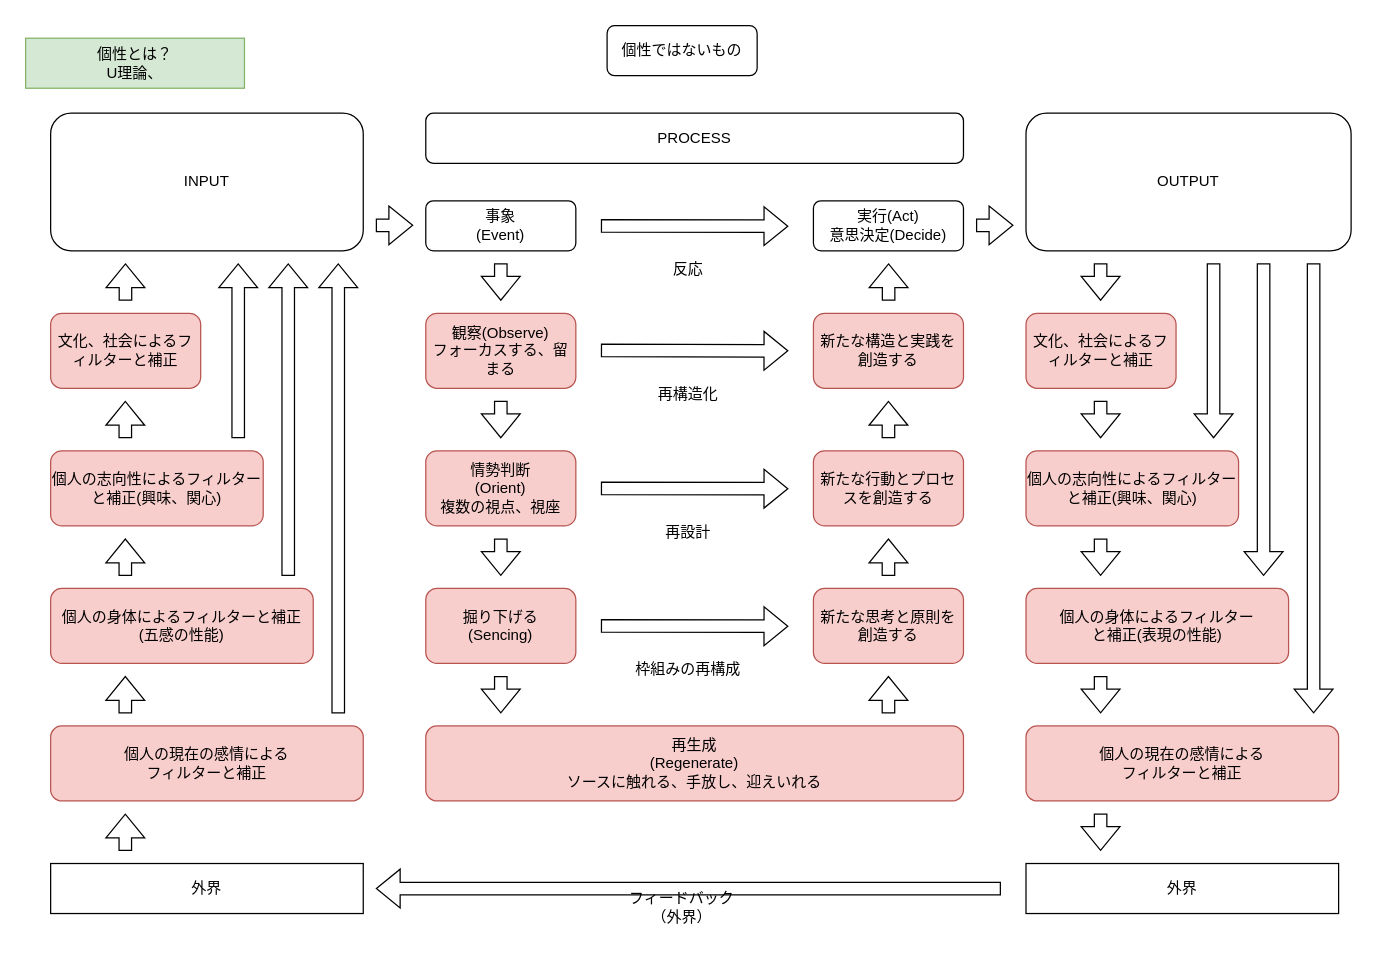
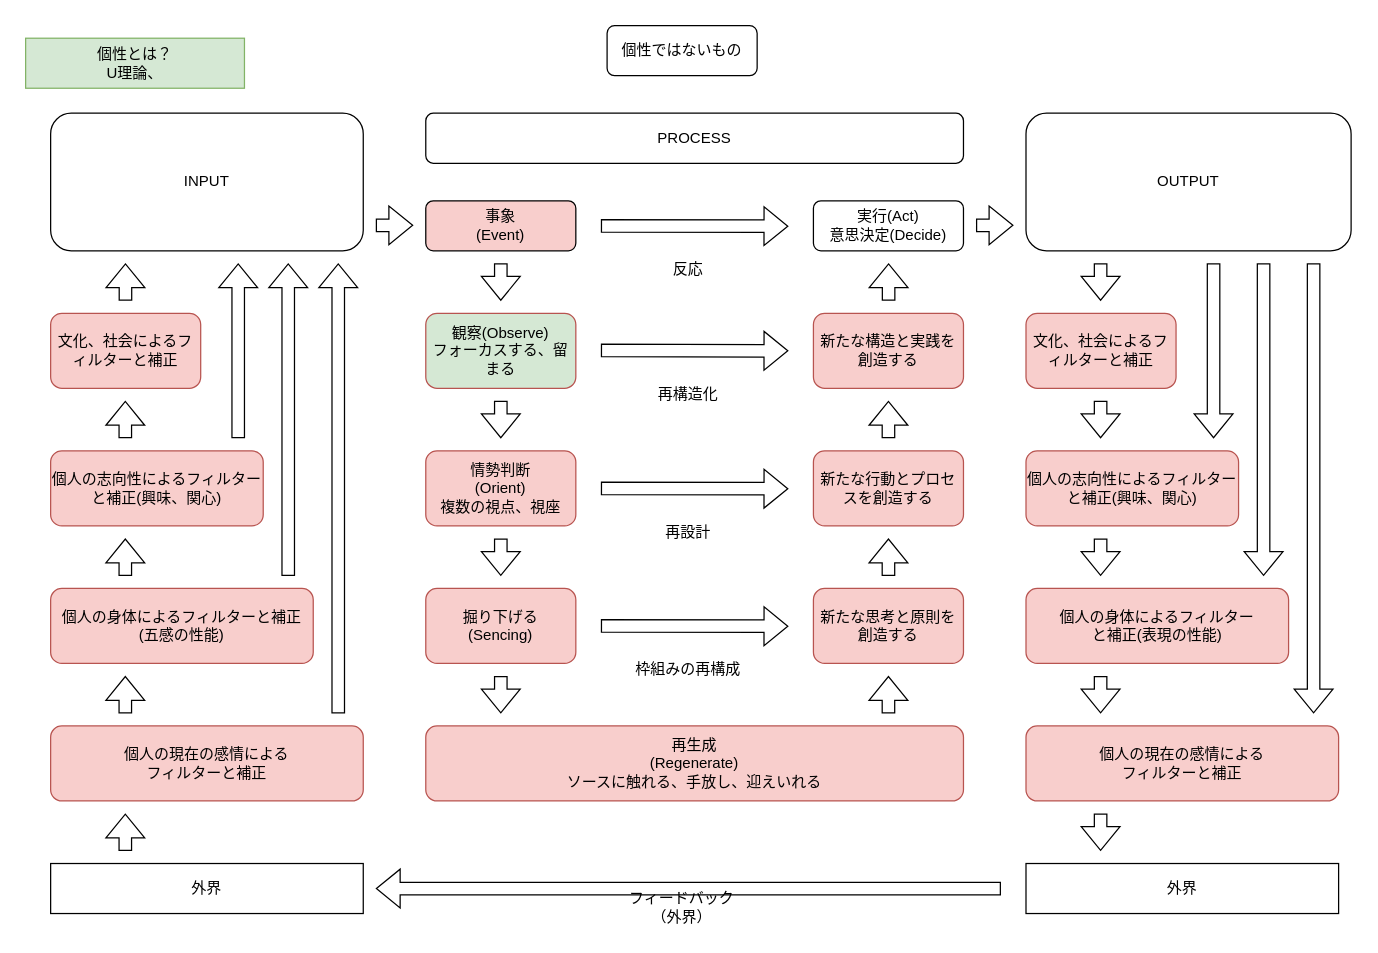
- <mxCell id="53" value="事象&lt;div&gt;(Event)&lt;/div&gt;" style="rounded=1;whiteSpace=wrap;html=1;" vertex="1" parent="1"><mxGeometry x="340" y="160" width="120" height="40" as="geometry" /></mxCell>
+ <mxCell id="53" value="事象&lt;div&gt;(Event)&lt;/div&gt;" style="rounded=1;whiteSpace=wrap;html=1;fillColor=#f8cecc;" vertex="1" parent="1"><mxGeometry x="340" y="160" width="120" height="40" as="geometry" /></mxCell>
- <mxCell id="16" value="&lt;div&gt;観察&lt;span style=&quot;background-color: transparent; color: light-dark(rgb(0, 0, 0), rgb(255, 255, 255));&quot;&gt;(Observe)&lt;/span&gt;&lt;/div&gt;&lt;div&gt;フォーカスする、留まる&lt;/div&gt;" style="rounded=1;whiteSpace=wrap;html=1;fillColor=#f8cecc;strokeColor=#b85450;" vertex="1" parent="1"><mxGeometry x="340" y="250" width="120" height="60" as="geometry" /></mxCell>
+ <mxCell id="16" value="&lt;div&gt;観察&lt;span style=&quot;background-color: transparent; color: light-dark(rgb(0, 0, 0), rgb(255, 255, 255));&quot;&gt;(Observe)&lt;/span&gt;&lt;/div&gt;&lt;div&gt;フォーカスする、留まる&lt;/div&gt;" style="rounded=1;whiteSpace=wrap;html=1;fillColor=#d5e8d4;strokeColor=#b85450;" vertex="1" parent="1"><mxGeometry x="340" y="250" width="120" height="60" as="geometry" /></mxCell>
